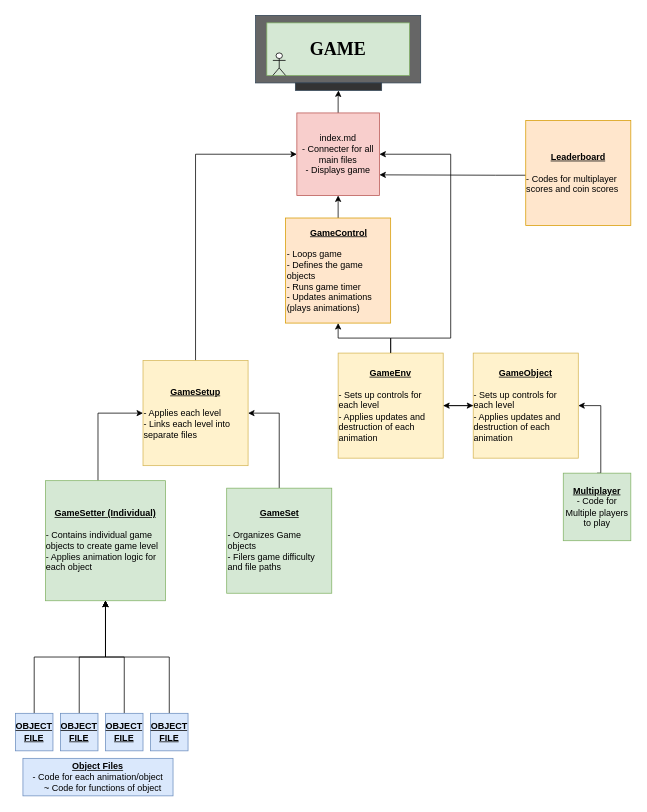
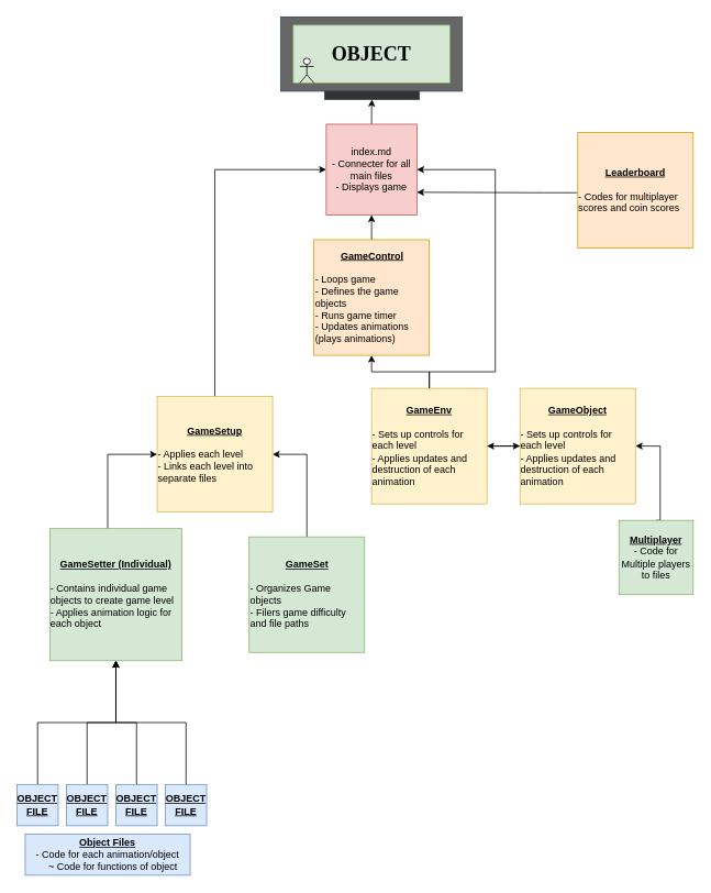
- <mxCell id="3" value="&lt;h1&gt;&lt;font face=&quot;Times New Roman&quot;&gt;GAME&lt;/font&gt;&lt;/h1&gt;" style="rounded=0;whiteSpace=wrap;html=1;fillColor=#d5e8d4;strokeColor=#82b366;" vertex="1" parent="1"><mxGeometry x="355" y="30" width="190" height="70" as="geometry" /></mxCell>
+ <mxCell id="3" value="&lt;h1&gt;&lt;font face=&quot;Times New Roman&quot;&gt;OBJECT&lt;/font&gt;&lt;/h1&gt;" style="rounded=0;whiteSpace=wrap;html=1;fillColor=#d5e8d4;strokeColor=#82b366;" vertex="1" parent="1"><mxGeometry x="355" y="30" width="190" height="70" as="geometry" /></mxCell>
- <mxCell id="27" value="&lt;b&gt;&lt;u&gt;Multiplayer&lt;/u&gt;&lt;/b&gt;&lt;div&gt;- Code for Multiple players to play&lt;/div&gt;" style="whiteSpace=wrap;html=1;aspect=fixed;fillColor=#d5e8d4;strokeColor=#82b366;" vertex="1" parent="1"><mxGeometry x="750" y="630" width="90" height="90" as="geometry" /></mxCell>
+ <mxCell id="27" value="&lt;b&gt;&lt;u&gt;Multiplayer&lt;/u&gt;&lt;/b&gt;&lt;div&gt;- Code for Multiple players to files&lt;/div&gt;" style="whiteSpace=wrap;html=1;aspect=fixed;fillColor=#d5e8d4;strokeColor=#82b366;" vertex="1" parent="1"><mxGeometry x="750" y="630" width="90" height="90" as="geometry" /></mxCell>
